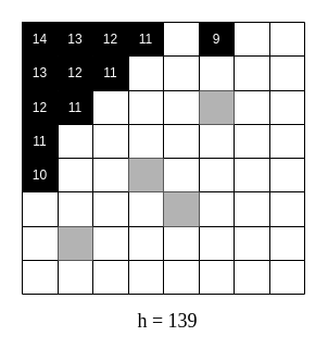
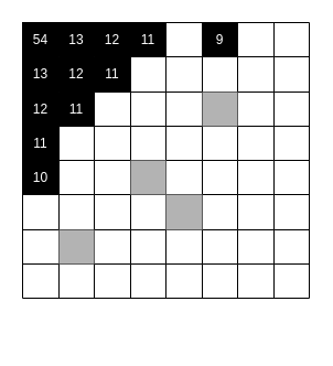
- <mxCell id="4" value="&lt;font color=&quot;#ffffff&quot;&gt;14&lt;/font&gt;" style="shape=partialRectangle;html=1;whiteSpace=wrap;connectable=0;strokeColor=inherit;overflow=hidden;fillColor=#000000;top=0;left=0;bottom=0;right=0;pointerEvents=1;" parent="3" vertex="1"><mxGeometry width="33" height="31" as="geometry"><mxRectangle width="33" height="31" as="alternateBounds" /></mxGeometry></mxCell>
+ <mxCell id="4" value="&lt;font color=&quot;#ffffff&quot;&gt;54&lt;/font&gt;" style="shape=partialRectangle;html=1;whiteSpace=wrap;connectable=0;strokeColor=inherit;overflow=hidden;fillColor=#000000;top=0;left=0;bottom=0;right=0;pointerEvents=1;" parent="3" vertex="1"><mxGeometry width="33" height="31" as="geometry"><mxRectangle width="33" height="31" as="alternateBounds" /></mxGeometry></mxCell>
- <mxCell id="75" value="&lt;font style=&quot;font-size: 18px;&quot; face=&quot;Times New Roman&quot;&gt;h = 139&lt;/font&gt;" style="text;html=1;strokeColor=none;fillColor=none;align=center;verticalAlign=middle;whiteSpace=wrap;rounded=0;" parent="1" vertex="1"><mxGeometry x="109" y="280" width="90" height="30" as="geometry" /></mxCell>
